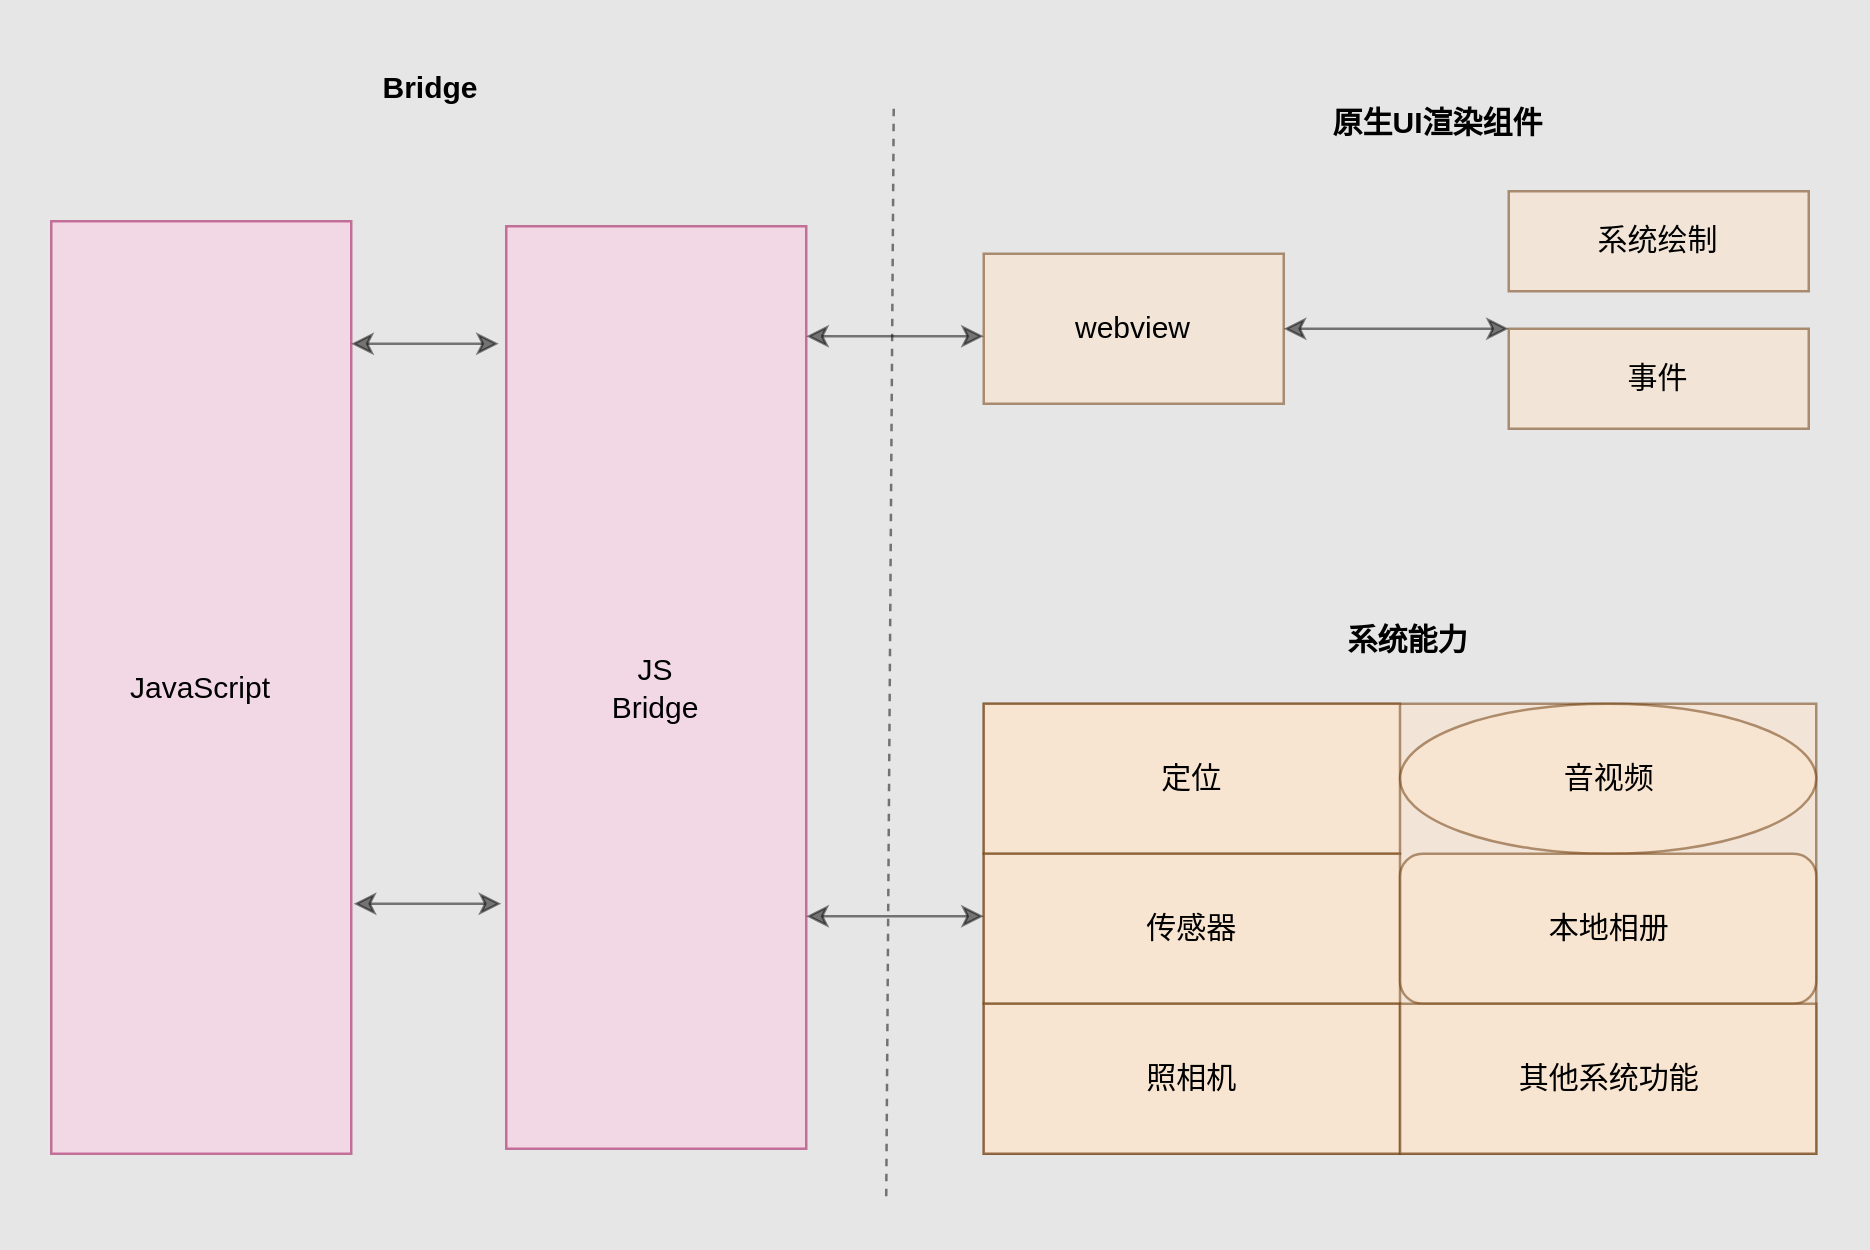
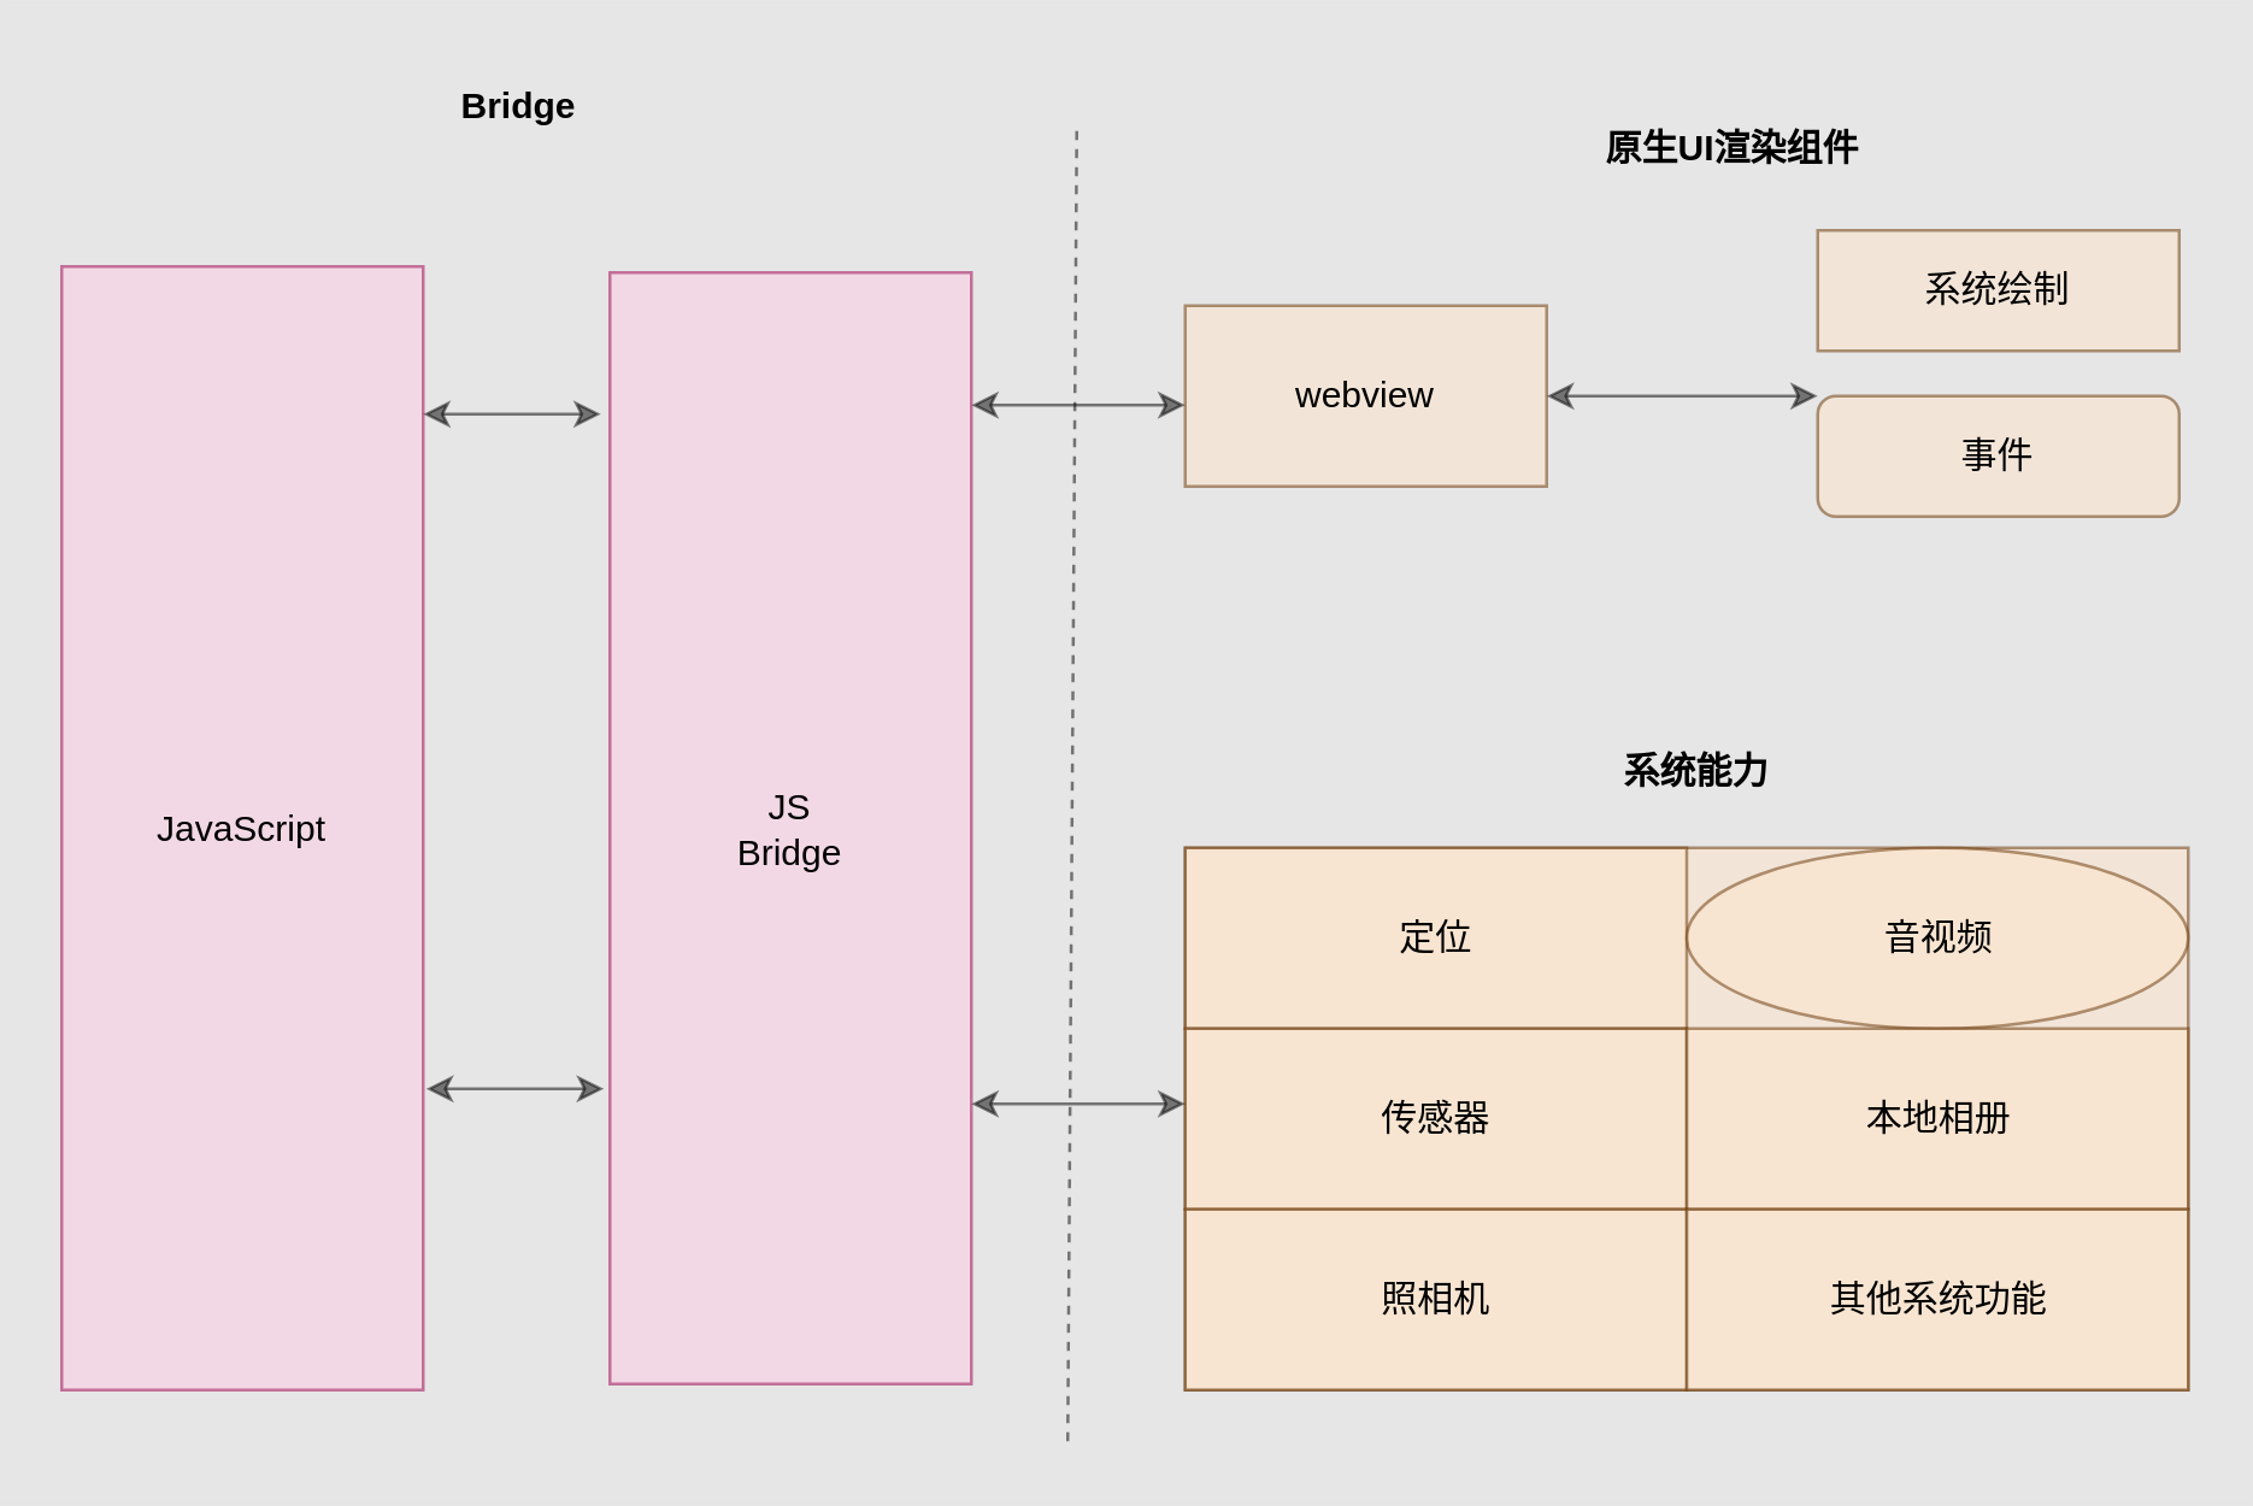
- <mxCell id="6" value="&lt;font color=&quot;#000000&quot;&gt;事件&lt;/font&gt;" style="rounded=0;whiteSpace=wrap;html=1;fillColor=#FFE6CC;strokeColor=#663300;opacity=50;" parent="1" vertex="1"><mxGeometry x="603" y="131" width="120" height="40" as="geometry" /></mxCell>
+ <mxCell id="6" value="&lt;font color=&quot;#000000&quot;&gt;事件&lt;/font&gt;" style="whiteSpace=wrap;html=1;fillColor=#FFE6CC;strokeColor=#663300;opacity=50;rounded=1;" parent="1" vertex="1"><mxGeometry x="603" y="131" width="120" height="40" as="geometry" /></mxCell>
- <mxCell id="13" value="&lt;font color=&quot;#000000&quot;&gt;本地相册&lt;/font&gt;" style="whiteSpace=wrap;html=1;fillColor=#FFE6CC;strokeColor=#663300;opacity=50;rounded=1;" parent="9" vertex="1"><mxGeometry x="166.5" y="60" width="166.5" height="60" as="geometry" /></mxCell>
+ <mxCell id="13" value="&lt;font color=&quot;#000000&quot;&gt;本地相册&lt;/font&gt;" style="rounded=0;whiteSpace=wrap;html=1;fillColor=#FFE6CC;strokeColor=#663300;opacity=50;" parent="9" vertex="1"><mxGeometry x="166.5" y="60" width="166.5" height="60" as="geometry" /></mxCell>
